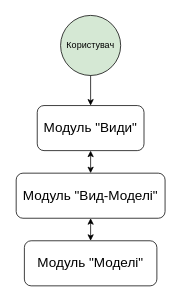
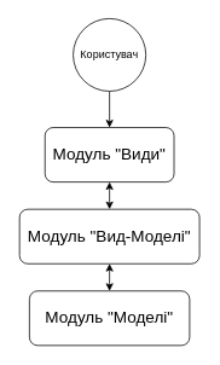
- <mxCell id="2" value="Користувач" style="ellipse;whiteSpace=wrap;html=1;aspect=fixed;fillColor=#d5e8d4;" vertex="1" parent="1"><mxGeometry x="80" y="20" width="80" height="80" as="geometry" /></mxCell>
+ <mxCell id="2" value="Користувач" style="ellipse;whiteSpace=wrap;html=1;aspect=fixed;" vertex="1" parent="1"><mxGeometry x="80" y="20" width="80" height="80" as="geometry" /></mxCell>
